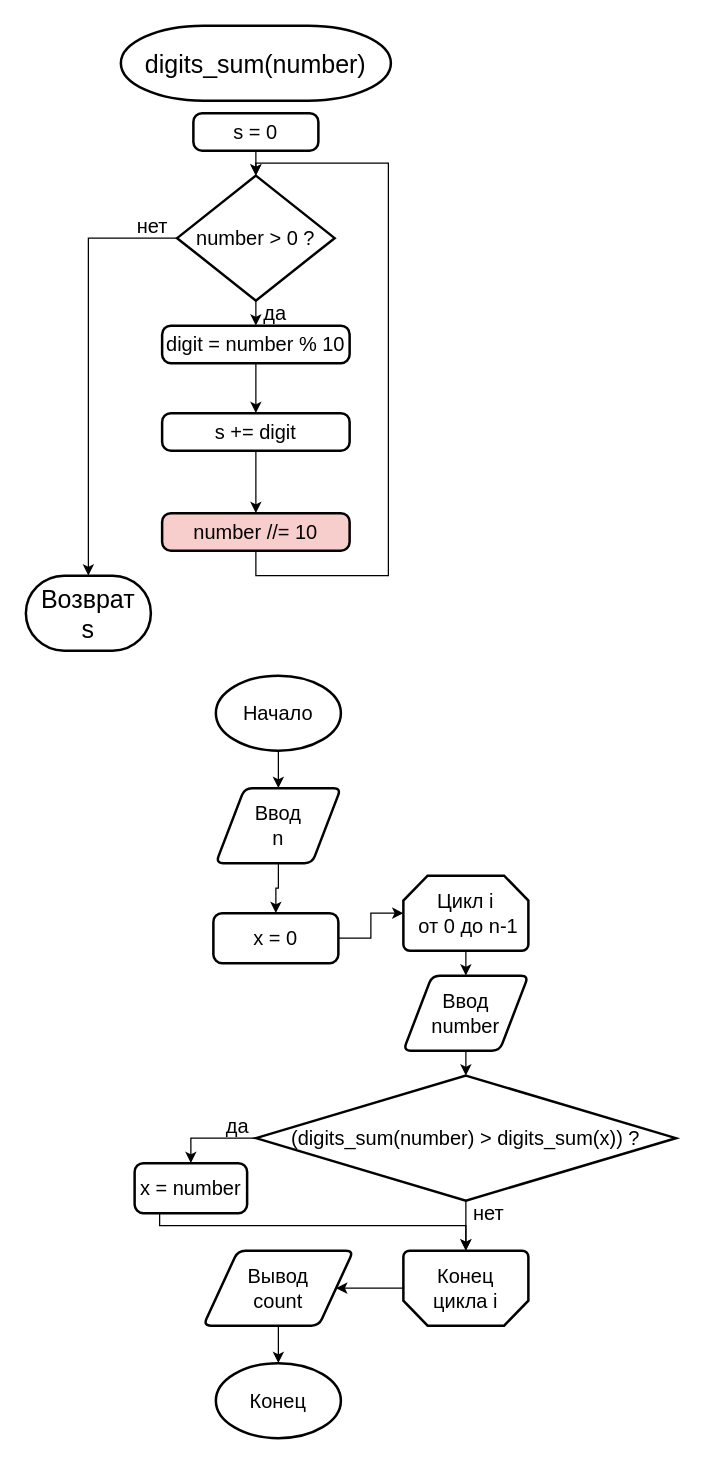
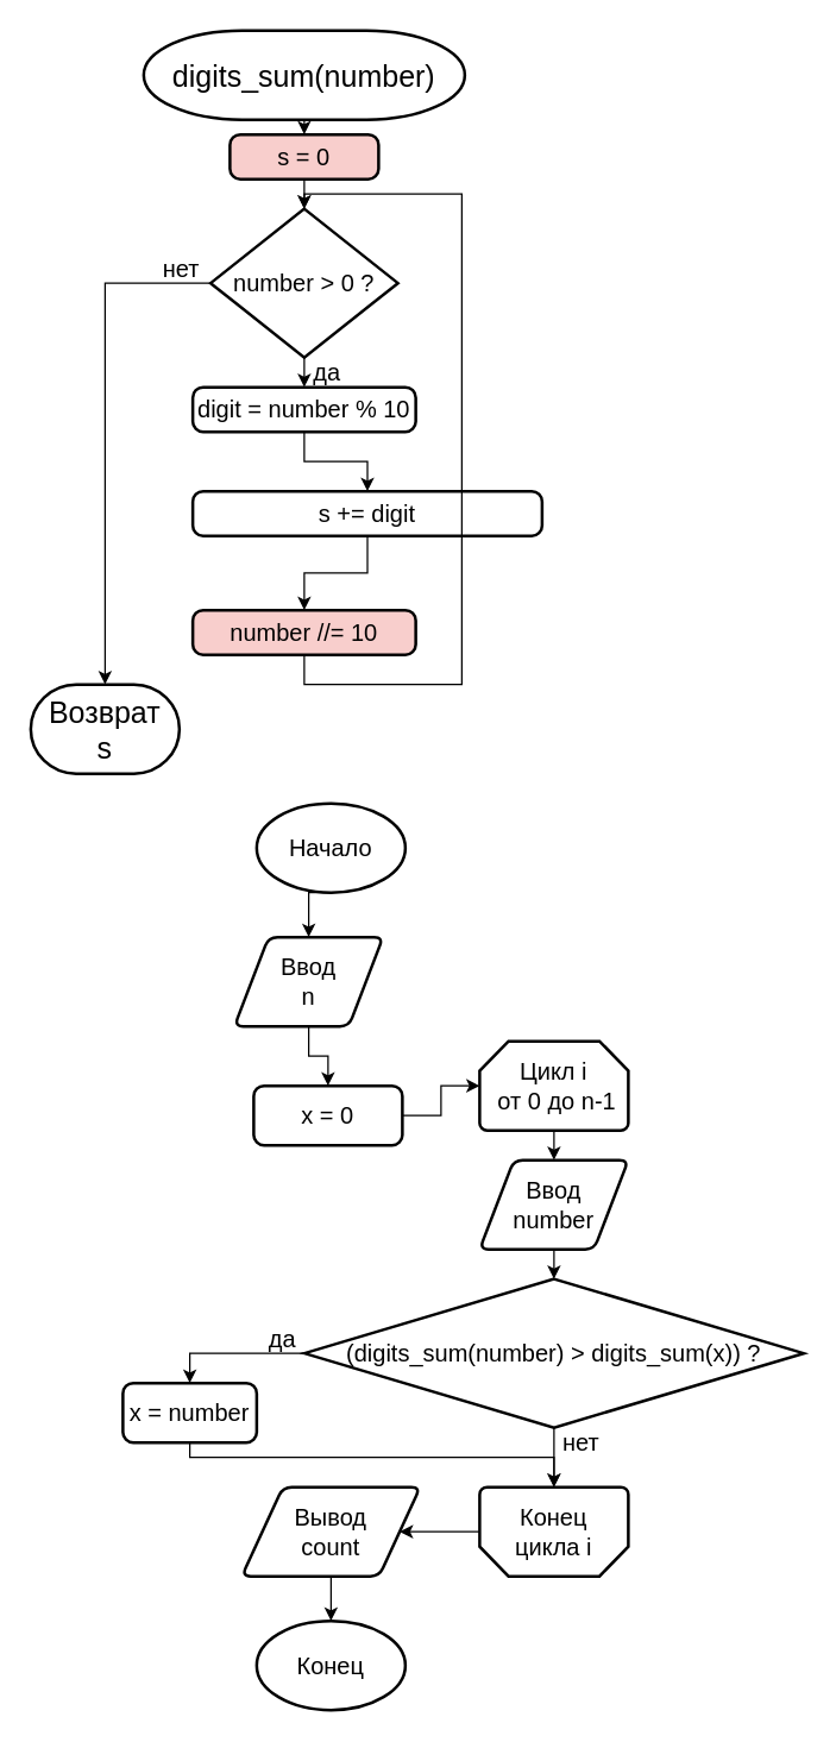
+ <mxCell id="2" style="edgeStyle=orthogonalEdgeStyle;rounded=0;orthogonalLoop=1;jettySize=auto;html=1;exitX=0.5;exitY=1;exitDx=0;exitDy=0;exitPerimeter=0;entryX=0.5;entryY=0;entryDx=0;entryDy=0;fontSize=16;" parent="1" source="3" target="6" edge="1"><mxGeometry relative="1" as="geometry" /></mxCell>
- <mxCell id="6" value="s = 0" style="rounded=1;whiteSpace=wrap;html=1;absoluteArcSize=1;arcSize=14;strokeWidth=2;fontSize=16;" parent="1" vertex="1"><mxGeometry x="154" y="90" width="100" height="30" as="geometry" /></mxCell>
+ <mxCell id="6" value="s = 0" style="rounded=1;whiteSpace=wrap;html=1;absoluteArcSize=1;arcSize=14;strokeWidth=2;fontSize=16;fillColor=#f8cecc;" parent="1" vertex="1"><mxGeometry x="154" y="90" width="100" height="30" as="geometry" /></mxCell>
- <mxCell id="13" value="s += digit" style="rounded=1;whiteSpace=wrap;html=1;absoluteArcSize=1;arcSize=14;strokeWidth=2;fontSize=16;" parent="1" vertex="1"><mxGeometry x="129" y="330" width="150" height="30" as="geometry" /></mxCell>
+ <mxCell id="13" value="s += digit" style="rounded=1;whiteSpace=wrap;html=1;absoluteArcSize=1;arcSize=14;strokeWidth=2;fontSize=16;" parent="1" vertex="1"><mxGeometry x="129" y="330" width="235" height="30" as="geometry" /></mxCell>
- <mxCell id="21" value="Ввод&lt;br&gt;n" style="shape=parallelogram;html=1;strokeWidth=2;perimeter=parallelogramPerimeter;whiteSpace=wrap;rounded=1;arcSize=12;size=0.23;fontSize=16;" vertex="1" parent="1"><mxGeometry x="172" y="630" width="100" height="60" as="geometry" /></mxCell>
+ <mxCell id="21" value="Ввод&lt;br&gt;n" style="shape=parallelogram;html=1;strokeWidth=2;perimeter=parallelogramPerimeter;whiteSpace=wrap;rounded=1;arcSize=12;size=0.23;fontSize=16;" vertex="1" parent="1"><mxGeometry x="157" y="630" width="100" height="60" as="geometry" /></mxCell>
- <mxCell id="34" value="x = number" style="rounded=1;whiteSpace=wrap;html=1;absoluteArcSize=1;arcSize=14;strokeWidth=2;fontSize=16;" vertex="1" parent="1"><mxGeometry x="107" y="930" width="90" height="40" as="geometry" /></mxCell>
+ <mxCell id="34" value="x = number" style="rounded=1;whiteSpace=wrap;html=1;absoluteArcSize=1;arcSize=14;strokeWidth=2;fontSize=16;" vertex="1" parent="1"><mxGeometry x="82" y="930" width="90" height="40" as="geometry" /></mxCell>
